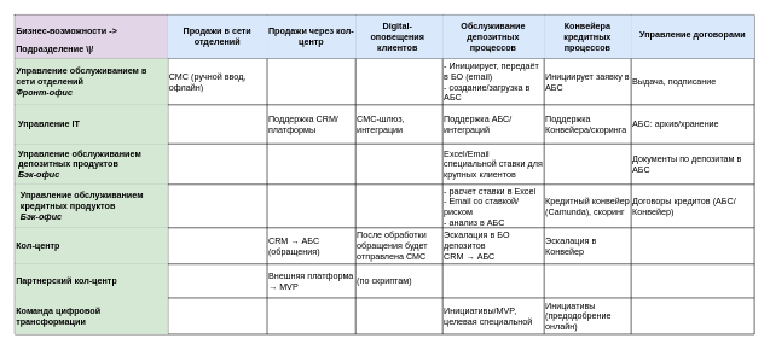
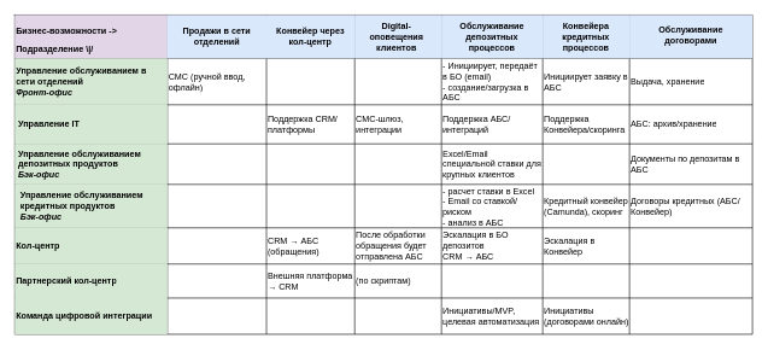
- <mxCell id="6" value="&lt;span style=&quot;font-weight: 700;&quot;&gt;Продажи через кол-центр&lt;/span&gt;" style="shape=partialRectangle;html=1;whiteSpace=wrap;connectable=0;strokeColor=#6c8ebf;overflow=hidden;fillColor=#dae8fc;top=0;left=0;bottom=0;right=0;pointerEvents=1;align=center;" vertex="1" parent="3"><mxGeometry x="348" width="122" height="60" as="geometry"><mxRectangle width="122" height="60" as="alternateBounds" /></mxGeometry></mxCell>
+ <mxCell id="6" value="&lt;span style=&quot;font-weight: 700;&quot;&gt;Конвейер через кол-центр&lt;/span&gt;" style="shape=partialRectangle;html=1;whiteSpace=wrap;connectable=0;strokeColor=#6c8ebf;overflow=hidden;fillColor=#dae8fc;top=0;left=0;bottom=0;right=0;pointerEvents=1;align=center;" vertex="1" parent="3"><mxGeometry x="348" width="122" height="60" as="geometry"><mxRectangle width="122" height="60" as="alternateBounds" /></mxGeometry></mxCell>
- <mxCell id="10" value="&lt;table data-start=&quot;2052&quot; data-end=&quot;2894&quot; class=&quot;w-fit min-w-(--thread-content-width)&quot; style=&quot;&quot;&gt;&lt;thead data-start=&quot;2052&quot; data-end=&quot;2205&quot;&gt;&lt;tr data-start=&quot;2052&quot; data-end=&quot;2205&quot;&gt;&lt;th data-start=&quot;2178&quot; data-end=&quot;2205&quot; data-col-size=&quot;md&quot;&gt;Управление договорами&lt;/th&gt;&lt;/tr&gt;&lt;/thead&gt;&lt;tbody data-start=&quot;2363&quot; data-end=&quot;2894&quot;&gt;&lt;tr data-start=&quot;2363&quot; data-end=&quot;2453&quot;&gt;&lt;td data-start=&quot;2363&quot; data-end=&quot;2379&quot; data-col-size=&quot;sm&quot;&gt;&lt;/td&gt;&lt;/tr&gt;&lt;/tbody&gt;&lt;/table&gt;" style="shape=partialRectangle;html=1;whiteSpace=wrap;connectable=0;strokeColor=#6c8ebf;overflow=hidden;fillColor=#dae8fc;top=0;left=0;bottom=0;right=0;pointerEvents=1;align=center;" vertex="1" parent="3"><mxGeometry x="850" width="170" height="60" as="geometry"><mxRectangle width="170" height="60" as="alternateBounds" /></mxGeometry></mxCell>
+ <mxCell id="10" value="&lt;table data-start=&quot;2052&quot; data-end=&quot;2894&quot; class=&quot;w-fit min-w-(--thread-content-width)&quot; style=&quot;&quot;&gt;&lt;thead data-start=&quot;2052&quot; data-end=&quot;2205&quot;&gt;&lt;tr data-start=&quot;2052&quot; data-end=&quot;2205&quot;&gt;&lt;th data-start=&quot;2178&quot; data-end=&quot;2205&quot; data-col-size=&quot;md&quot;&gt;Обслуживание договорами&lt;/th&gt;&lt;/tr&gt;&lt;/thead&gt;&lt;tbody data-start=&quot;2363&quot; data-end=&quot;2894&quot;&gt;&lt;tr data-start=&quot;2363&quot; data-end=&quot;2453&quot;&gt;&lt;td data-start=&quot;2363&quot; data-end=&quot;2379&quot; data-col-size=&quot;sm&quot;&gt;&lt;/td&gt;&lt;/tr&gt;&lt;/tbody&gt;&lt;/table&gt;" style="shape=partialRectangle;html=1;whiteSpace=wrap;connectable=0;strokeColor=#6c8ebf;overflow=hidden;fillColor=#dae8fc;top=0;left=0;bottom=0;right=0;pointerEvents=1;align=center;" vertex="1" parent="3"><mxGeometry x="850" width="170" height="60" as="geometry"><mxRectangle width="170" height="60" as="alternateBounds" /></mxGeometry></mxCell>
- <mxCell id="18" value="Выдача, подписание" style="shape=partialRectangle;html=1;whiteSpace=wrap;connectable=0;strokeColor=inherit;overflow=hidden;fillColor=none;top=0;left=0;bottom=0;right=0;pointerEvents=1;align=left;" vertex="1" parent="11"><mxGeometry x="850" width="170" height="64" as="geometry"><mxRectangle width="170" height="64" as="alternateBounds" /></mxGeometry></mxCell>
+ <mxCell id="18" value="Выдача, хранение" style="shape=partialRectangle;html=1;whiteSpace=wrap;connectable=0;strokeColor=inherit;overflow=hidden;fillColor=none;top=0;left=0;bottom=0;right=0;pointerEvents=1;align=left;" vertex="1" parent="11"><mxGeometry x="850" width="170" height="64" as="geometry"><mxRectangle width="170" height="64" as="alternateBounds" /></mxGeometry></mxCell>
- <mxCell id="42" value="Договоры кредитов (АБС/Конвейер)" style="shape=partialRectangle;html=1;whiteSpace=wrap;connectable=0;strokeColor=inherit;overflow=hidden;fillColor=none;top=0;left=0;bottom=0;right=0;pointerEvents=1;align=left;" vertex="1" parent="35"><mxGeometry x="850" width="170" height="60" as="geometry"><mxRectangle width="170" height="60" as="alternateBounds" /></mxGeometry></mxCell>
+ <mxCell id="42" value="Договоры кредитных (АБС/Конвейер)" style="shape=partialRectangle;html=1;whiteSpace=wrap;connectable=0;strokeColor=inherit;overflow=hidden;fillColor=none;top=0;left=0;bottom=0;right=0;pointerEvents=1;align=left;" vertex="1" parent="35"><mxGeometry x="850" width="170" height="60" as="geometry"><mxRectangle width="170" height="60" as="alternateBounds" /></mxGeometry></mxCell>
- <mxCell id="47" value="После обработки обращения будет отправлена СМС" style="shape=partialRectangle;html=1;whiteSpace=wrap;connectable=0;strokeColor=inherit;overflow=hidden;fillColor=none;top=0;left=0;bottom=0;right=0;pointerEvents=1;align=left;" vertex="1" parent="43"><mxGeometry x="470" width="120" height="50" as="geometry"><mxRectangle width="120" height="50" as="alternateBounds" /></mxGeometry></mxCell>
+ <mxCell id="47" value="После обработки обращения будет отправлена АБС" style="shape=partialRectangle;html=1;whiteSpace=wrap;connectable=0;strokeColor=inherit;overflow=hidden;fillColor=none;top=0;left=0;bottom=0;right=0;pointerEvents=1;align=left;" vertex="1" parent="43"><mxGeometry x="470" width="120" height="50" as="geometry"><mxRectangle width="120" height="50" as="alternateBounds" /></mxGeometry></mxCell>
- <mxCell id="54" value="Внешняя платформа → MVP" style="shape=partialRectangle;html=1;whiteSpace=wrap;connectable=0;strokeColor=inherit;overflow=hidden;fillColor=none;top=0;left=0;bottom=0;right=0;pointerEvents=1;align=left;" vertex="1" parent="51"><mxGeometry x="348" width="122" height="47" as="geometry"><mxRectangle width="122" height="47" as="alternateBounds" /></mxGeometry></mxCell>
+ <mxCell id="54" value="Внешняя платформа → CRM" style="shape=partialRectangle;html=1;whiteSpace=wrap;connectable=0;strokeColor=inherit;overflow=hidden;fillColor=none;top=0;left=0;bottom=0;right=0;pointerEvents=1;align=left;" vertex="1" parent="51"><mxGeometry x="348" width="122" height="47" as="geometry"><mxRectangle width="122" height="47" as="alternateBounds" /></mxGeometry></mxCell>
- <mxCell id="60" value="&lt;b&gt;Команда цифровой трансформации&lt;/b&gt;" style="shape=partialRectangle;html=1;whiteSpace=wrap;connectable=0;strokeColor=#82b366;overflow=hidden;fillColor=#d5e8d4;top=0;left=0;bottom=0;right=0;pointerEvents=1;align=left;" vertex="1" parent="59"><mxGeometry width="211" height="50" as="geometry"><mxRectangle width="211" height="50" as="alternateBounds" /></mxGeometry></mxCell>
+ <mxCell id="60" value="&lt;b&gt;Команда цифровой интеграции&lt;/b&gt;" style="shape=partialRectangle;html=1;whiteSpace=wrap;connectable=0;strokeColor=#82b366;overflow=hidden;fillColor=#d5e8d4;top=0;left=0;bottom=0;right=0;pointerEvents=1;align=left;" vertex="1" parent="59"><mxGeometry width="211" height="50" as="geometry"><mxRectangle width="211" height="50" as="alternateBounds" /></mxGeometry></mxCell>
- <mxCell id="64" value="Инициативы/MVP, целевая специальной" style="shape=partialRectangle;html=1;whiteSpace=wrap;connectable=0;strokeColor=inherit;overflow=hidden;fillColor=none;top=0;left=0;bottom=0;right=0;pointerEvents=1;align=left;" vertex="1" parent="59"><mxGeometry x="590" width="140" height="50" as="geometry"><mxRectangle width="140" height="50" as="alternateBounds" /></mxGeometry></mxCell>
+ <mxCell id="64" value="Инициативы/MVP, целевая автоматизация" style="shape=partialRectangle;html=1;whiteSpace=wrap;connectable=0;strokeColor=inherit;overflow=hidden;fillColor=none;top=0;left=0;bottom=0;right=0;pointerEvents=1;align=left;" vertex="1" parent="59"><mxGeometry x="590" width="140" height="50" as="geometry"><mxRectangle width="140" height="50" as="alternateBounds" /></mxGeometry></mxCell>
- <mxCell id="65" value="Инициативы (предодобрение онлайн)" style="shape=partialRectangle;html=1;whiteSpace=wrap;connectable=0;strokeColor=inherit;overflow=hidden;fillColor=none;top=0;left=0;bottom=0;right=0;pointerEvents=1;align=left;" vertex="1" parent="59"><mxGeometry x="730" width="120" height="50" as="geometry"><mxRectangle width="120" height="50" as="alternateBounds" /></mxGeometry></mxCell>
+ <mxCell id="65" value="Инициативы (договорами онлайн)" style="shape=partialRectangle;html=1;whiteSpace=wrap;connectable=0;strokeColor=inherit;overflow=hidden;fillColor=none;top=0;left=0;bottom=0;right=0;pointerEvents=1;align=left;" vertex="1" parent="59"><mxGeometry x="730" width="120" height="50" as="geometry"><mxRectangle width="120" height="50" as="alternateBounds" /></mxGeometry></mxCell>
